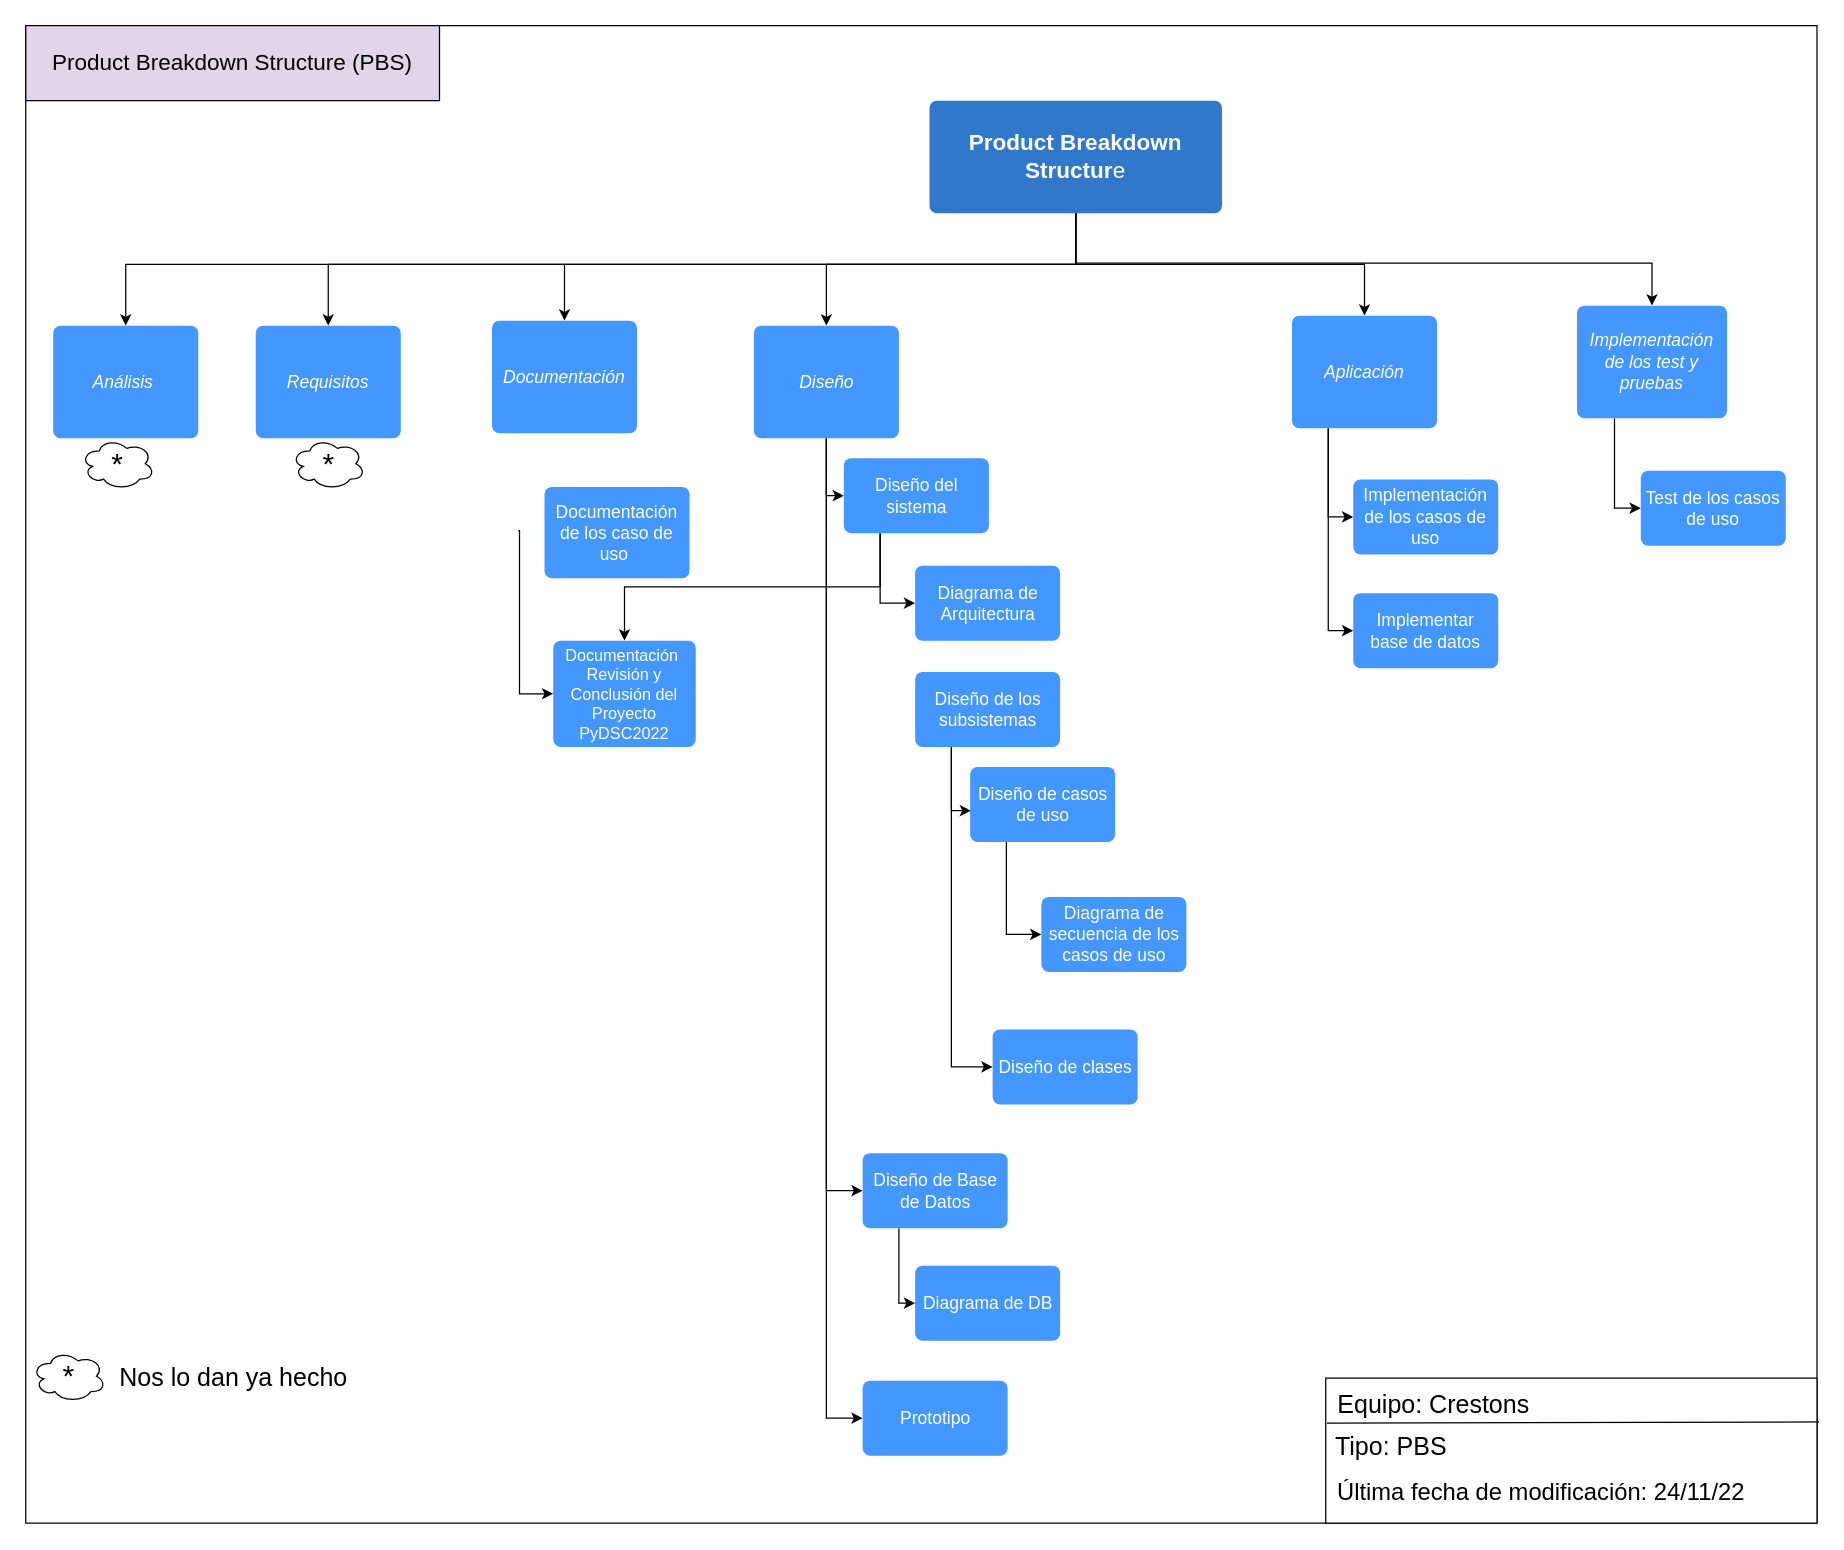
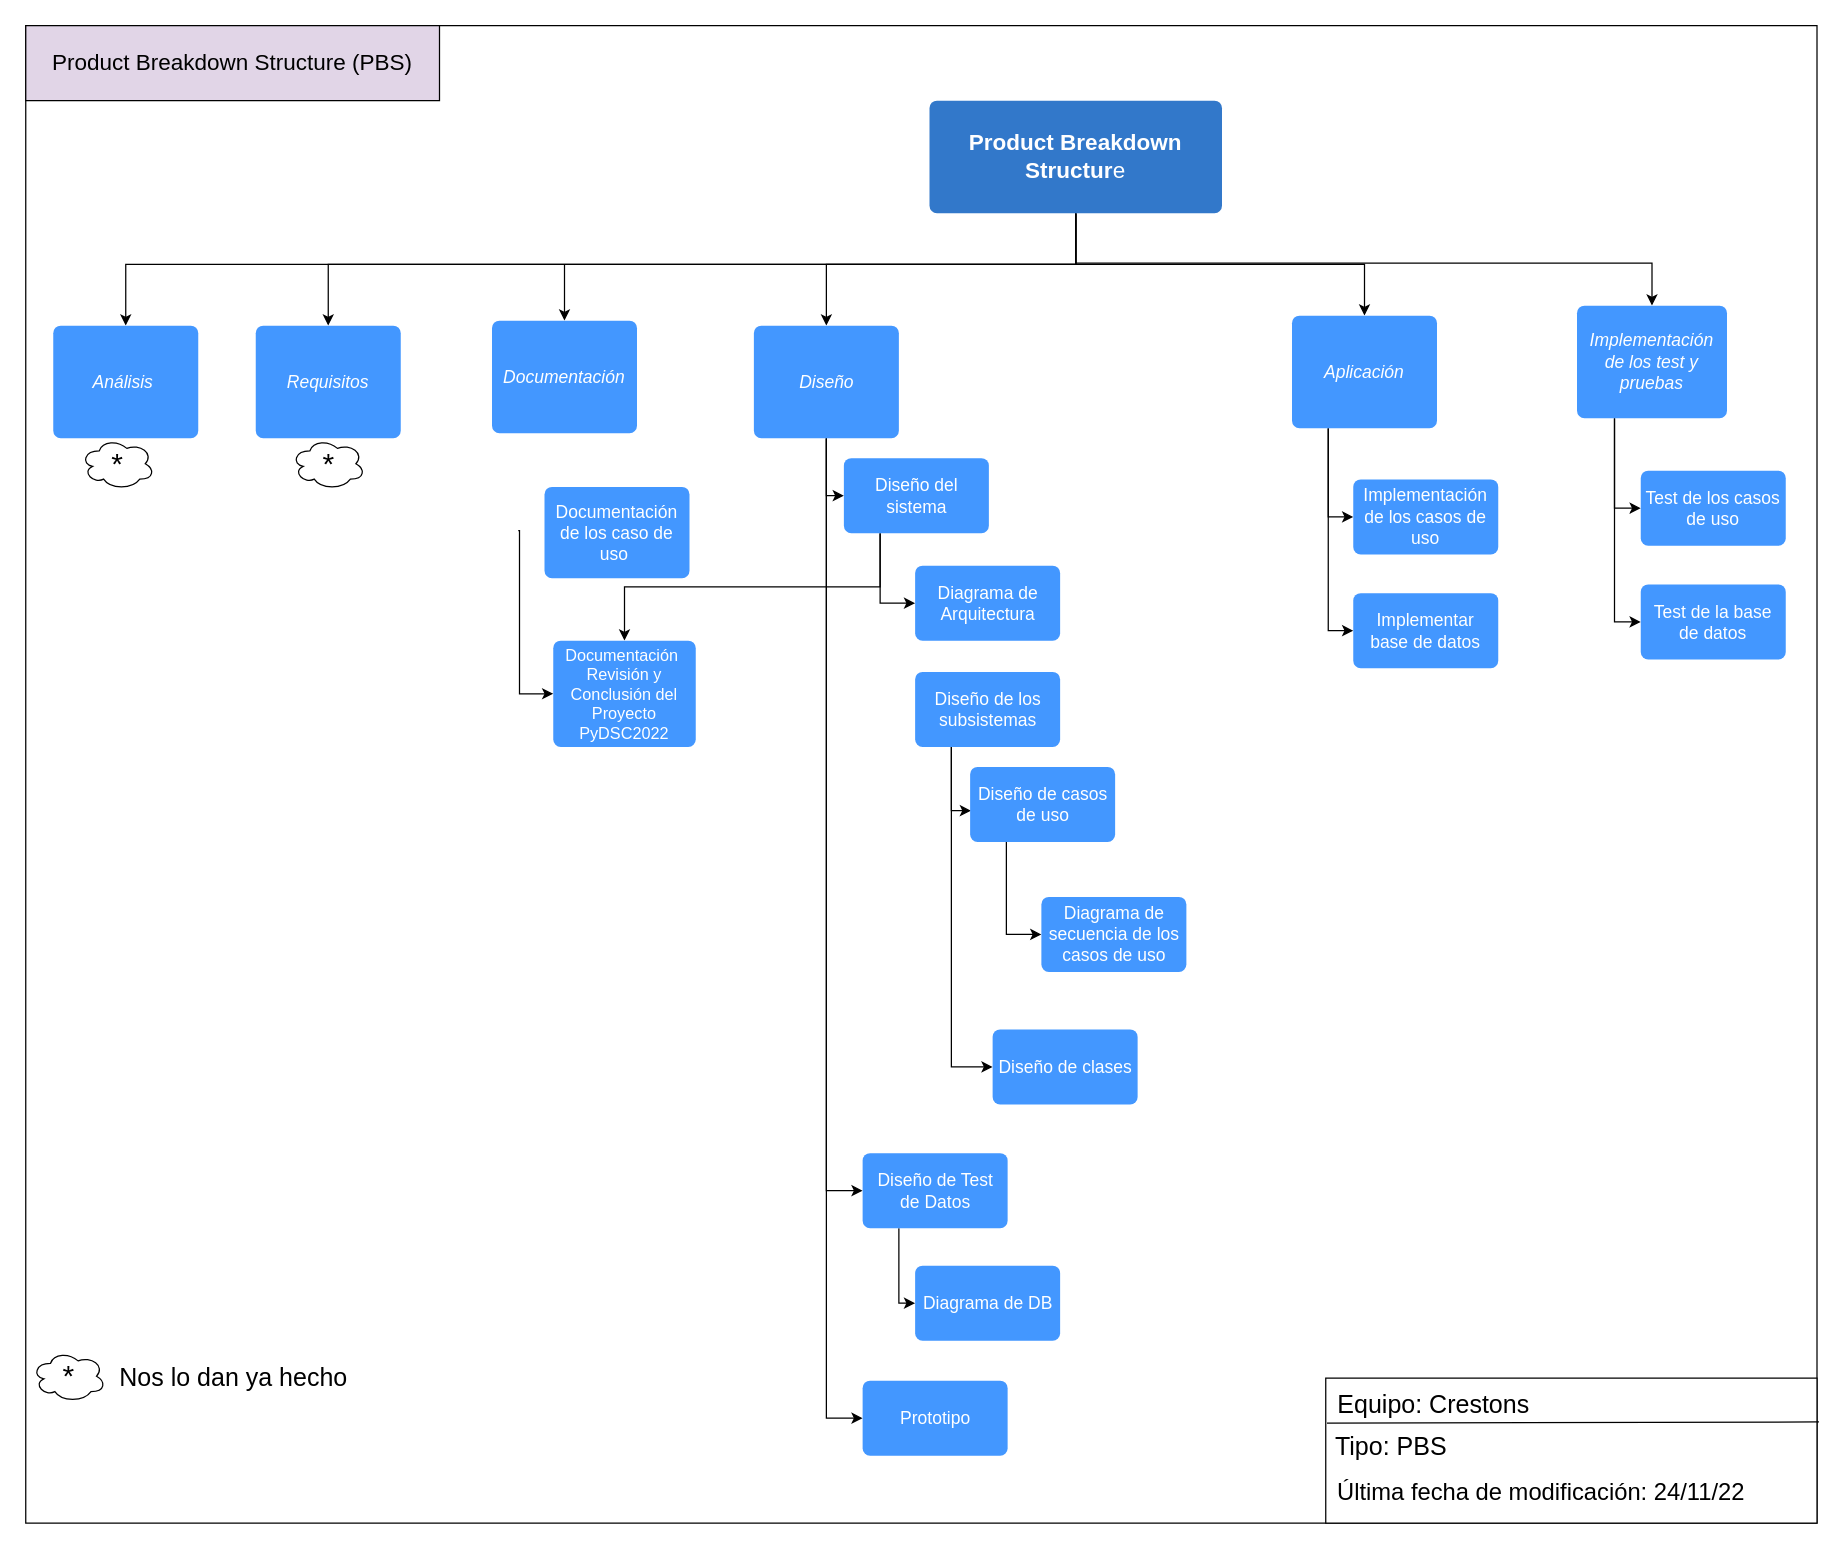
+ <mxCell id="16" style="edgeStyle=orthogonalEdgeStyle;rounded=0;orthogonalLoop=1;jettySize=auto;html=1;exitX=0.25;exitY=1;exitDx=0;exitDy=0;entryX=0;entryY=0.5;entryDx=0;entryDy=0;" edge="1" parent="1" source="18" target="32"><mxGeometry relative="1" as="geometry" /></mxCell>
+ <mxCell id="32" value="&lt;font style=&quot;font-size: 14px;&quot;&gt;Test de la base de datos&lt;/font&gt;" style="html=1;overflow=block;blockSpacing=1;whiteSpace=wrap;fontSize=13;fontColor=#ffffff;align=center;spacing=3.8;strokeOpacity=0;fillOpacity=100;rounded=1;absoluteArcSize=1;arcSize=12;fillColor=#4397ff;strokeWidth=0.8;" vertex="1" parent="1"><mxGeometry x="1312" y="467" width="116" height="60" as="geometry" /></mxCell>
- <mxCell id="39" value="&lt;font style=&quot;font-size: 14px;&quot;&gt;Diseño de Base de Datos&lt;/font&gt;" style="html=1;overflow=block;blockSpacing=1;whiteSpace=wrap;fontSize=13;fontColor=#ffffff;align=center;spacing=3.8;strokeOpacity=0;fillOpacity=100;rounded=1;absoluteArcSize=1;arcSize=12;fillColor=#4397ff;strokeWidth=0.8;" vertex="1" parent="1"><mxGeometry x="689.5" y="922" width="116" height="60" as="geometry" /></mxCell>
+ <mxCell id="39" value="&lt;font style=&quot;font-size: 14px;&quot;&gt;Diseño de Test de Datos&lt;/font&gt;" style="html=1;overflow=block;blockSpacing=1;whiteSpace=wrap;fontSize=13;fontColor=#ffffff;align=center;spacing=3.8;strokeOpacity=0;fillOpacity=100;rounded=1;absoluteArcSize=1;arcSize=12;fillColor=#4397ff;strokeWidth=0.8;" vertex="1" parent="1"><mxGeometry x="689.5" y="922" width="116" height="60" as="geometry" /></mxCell>
